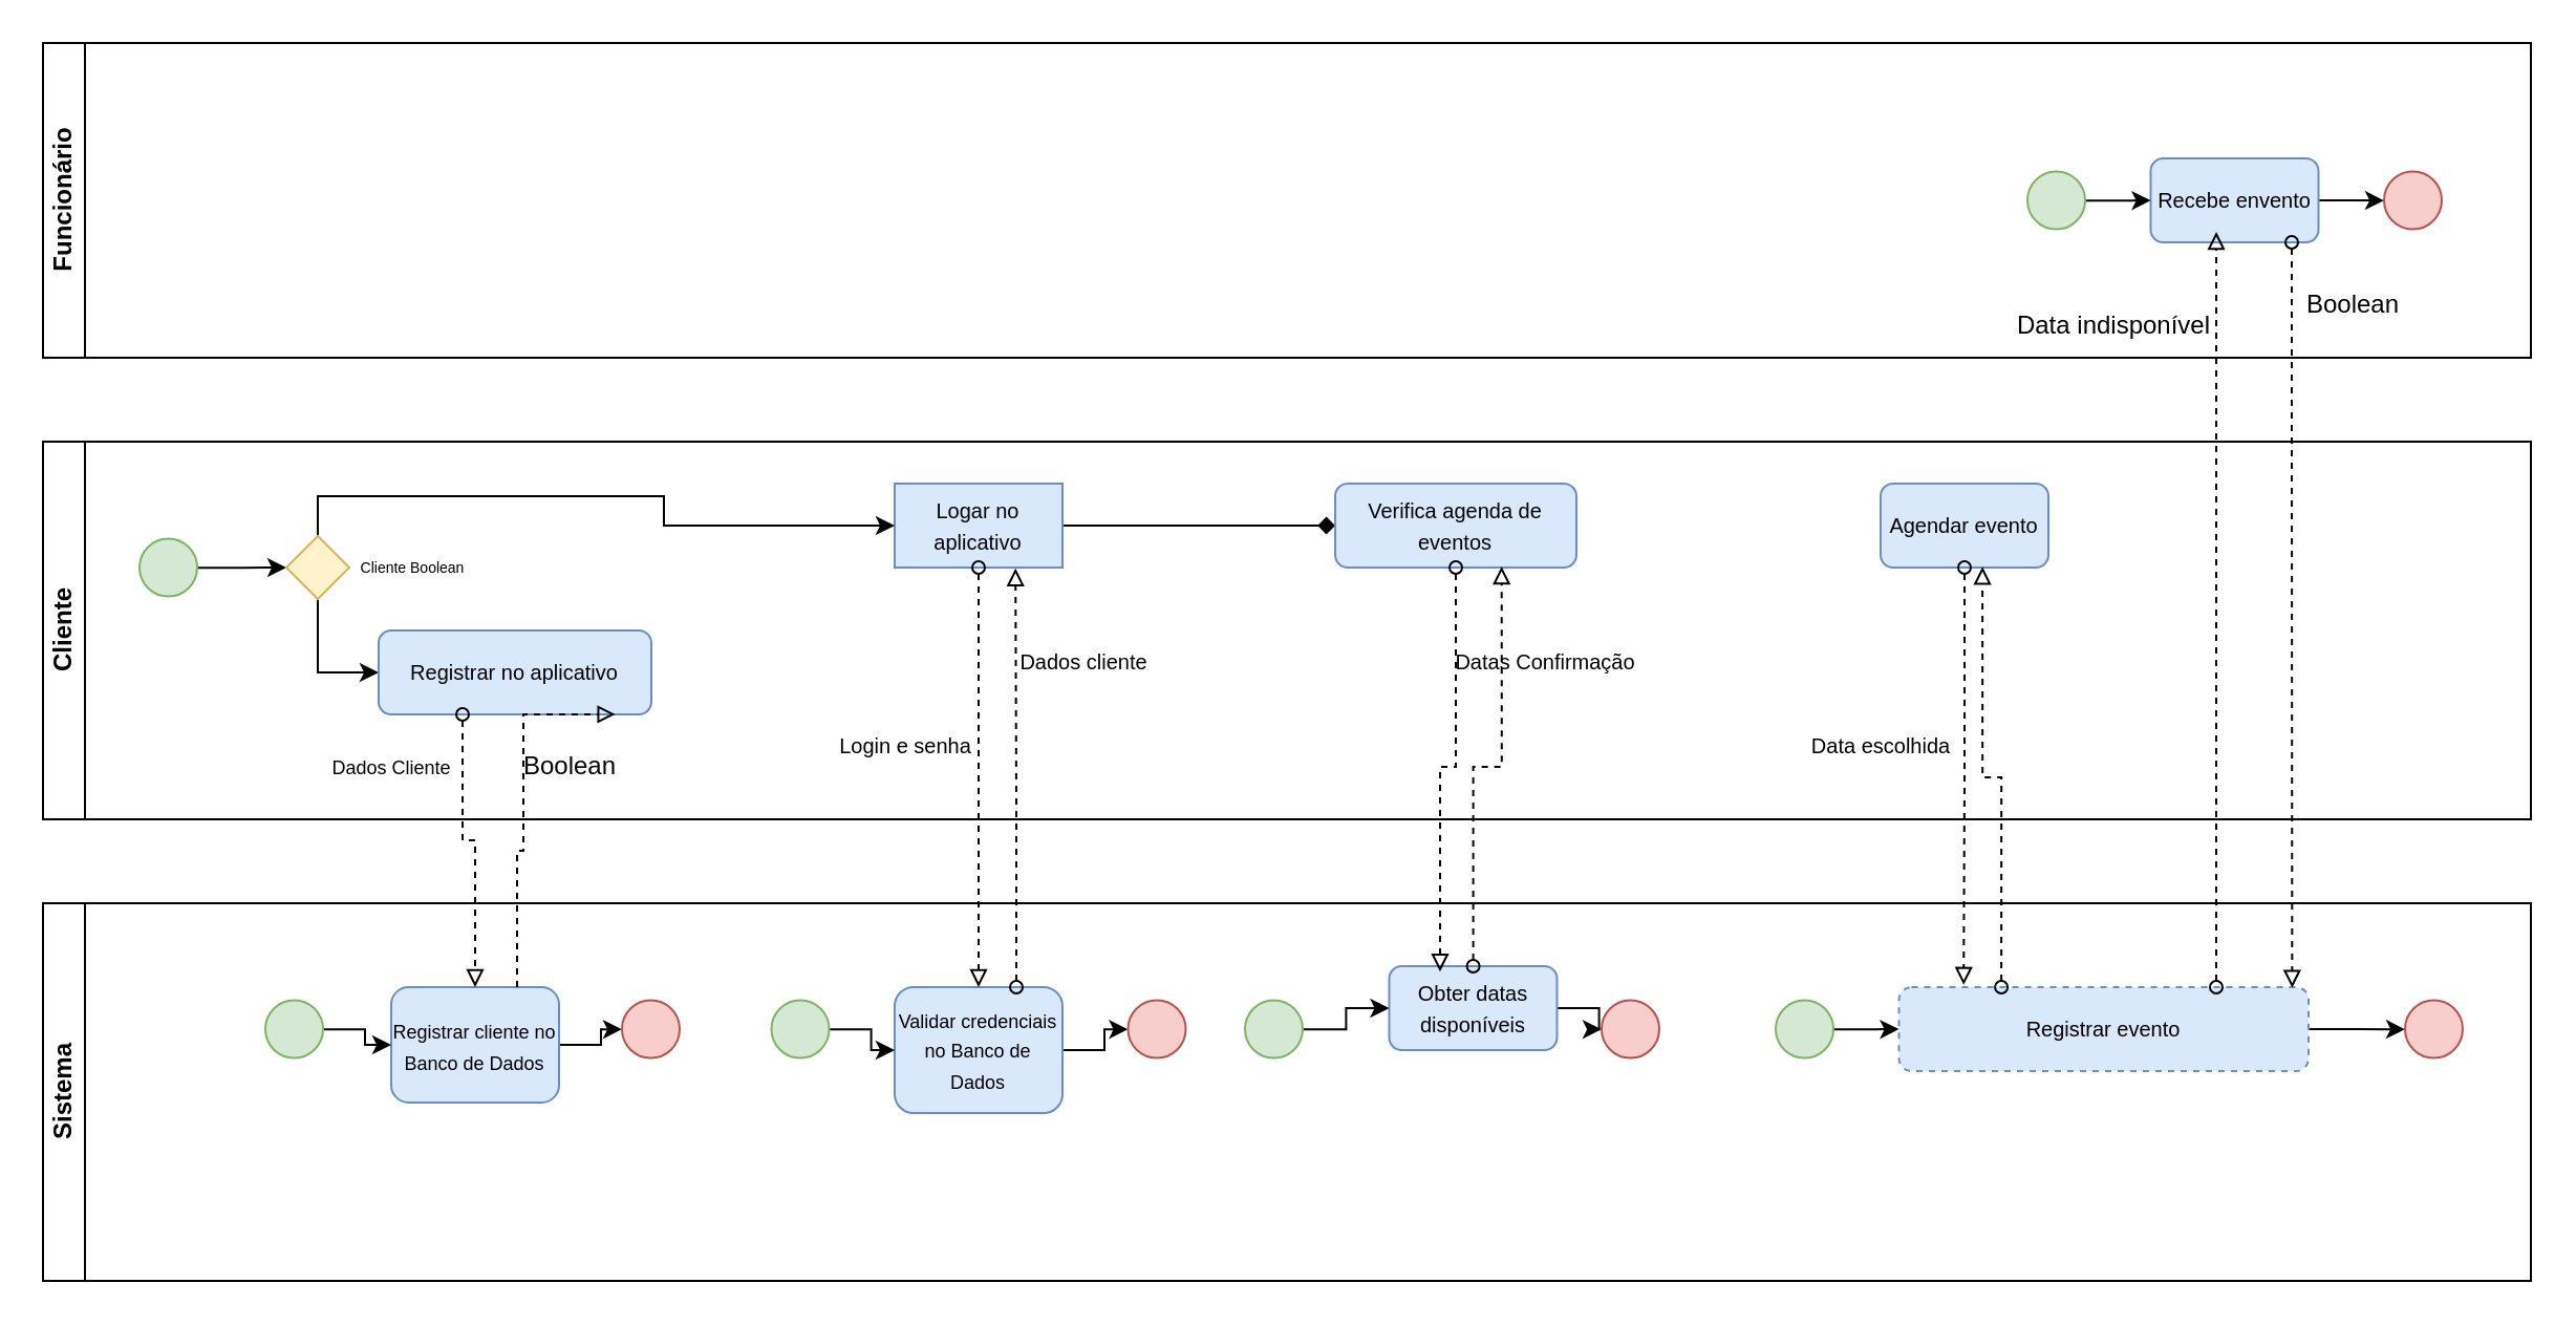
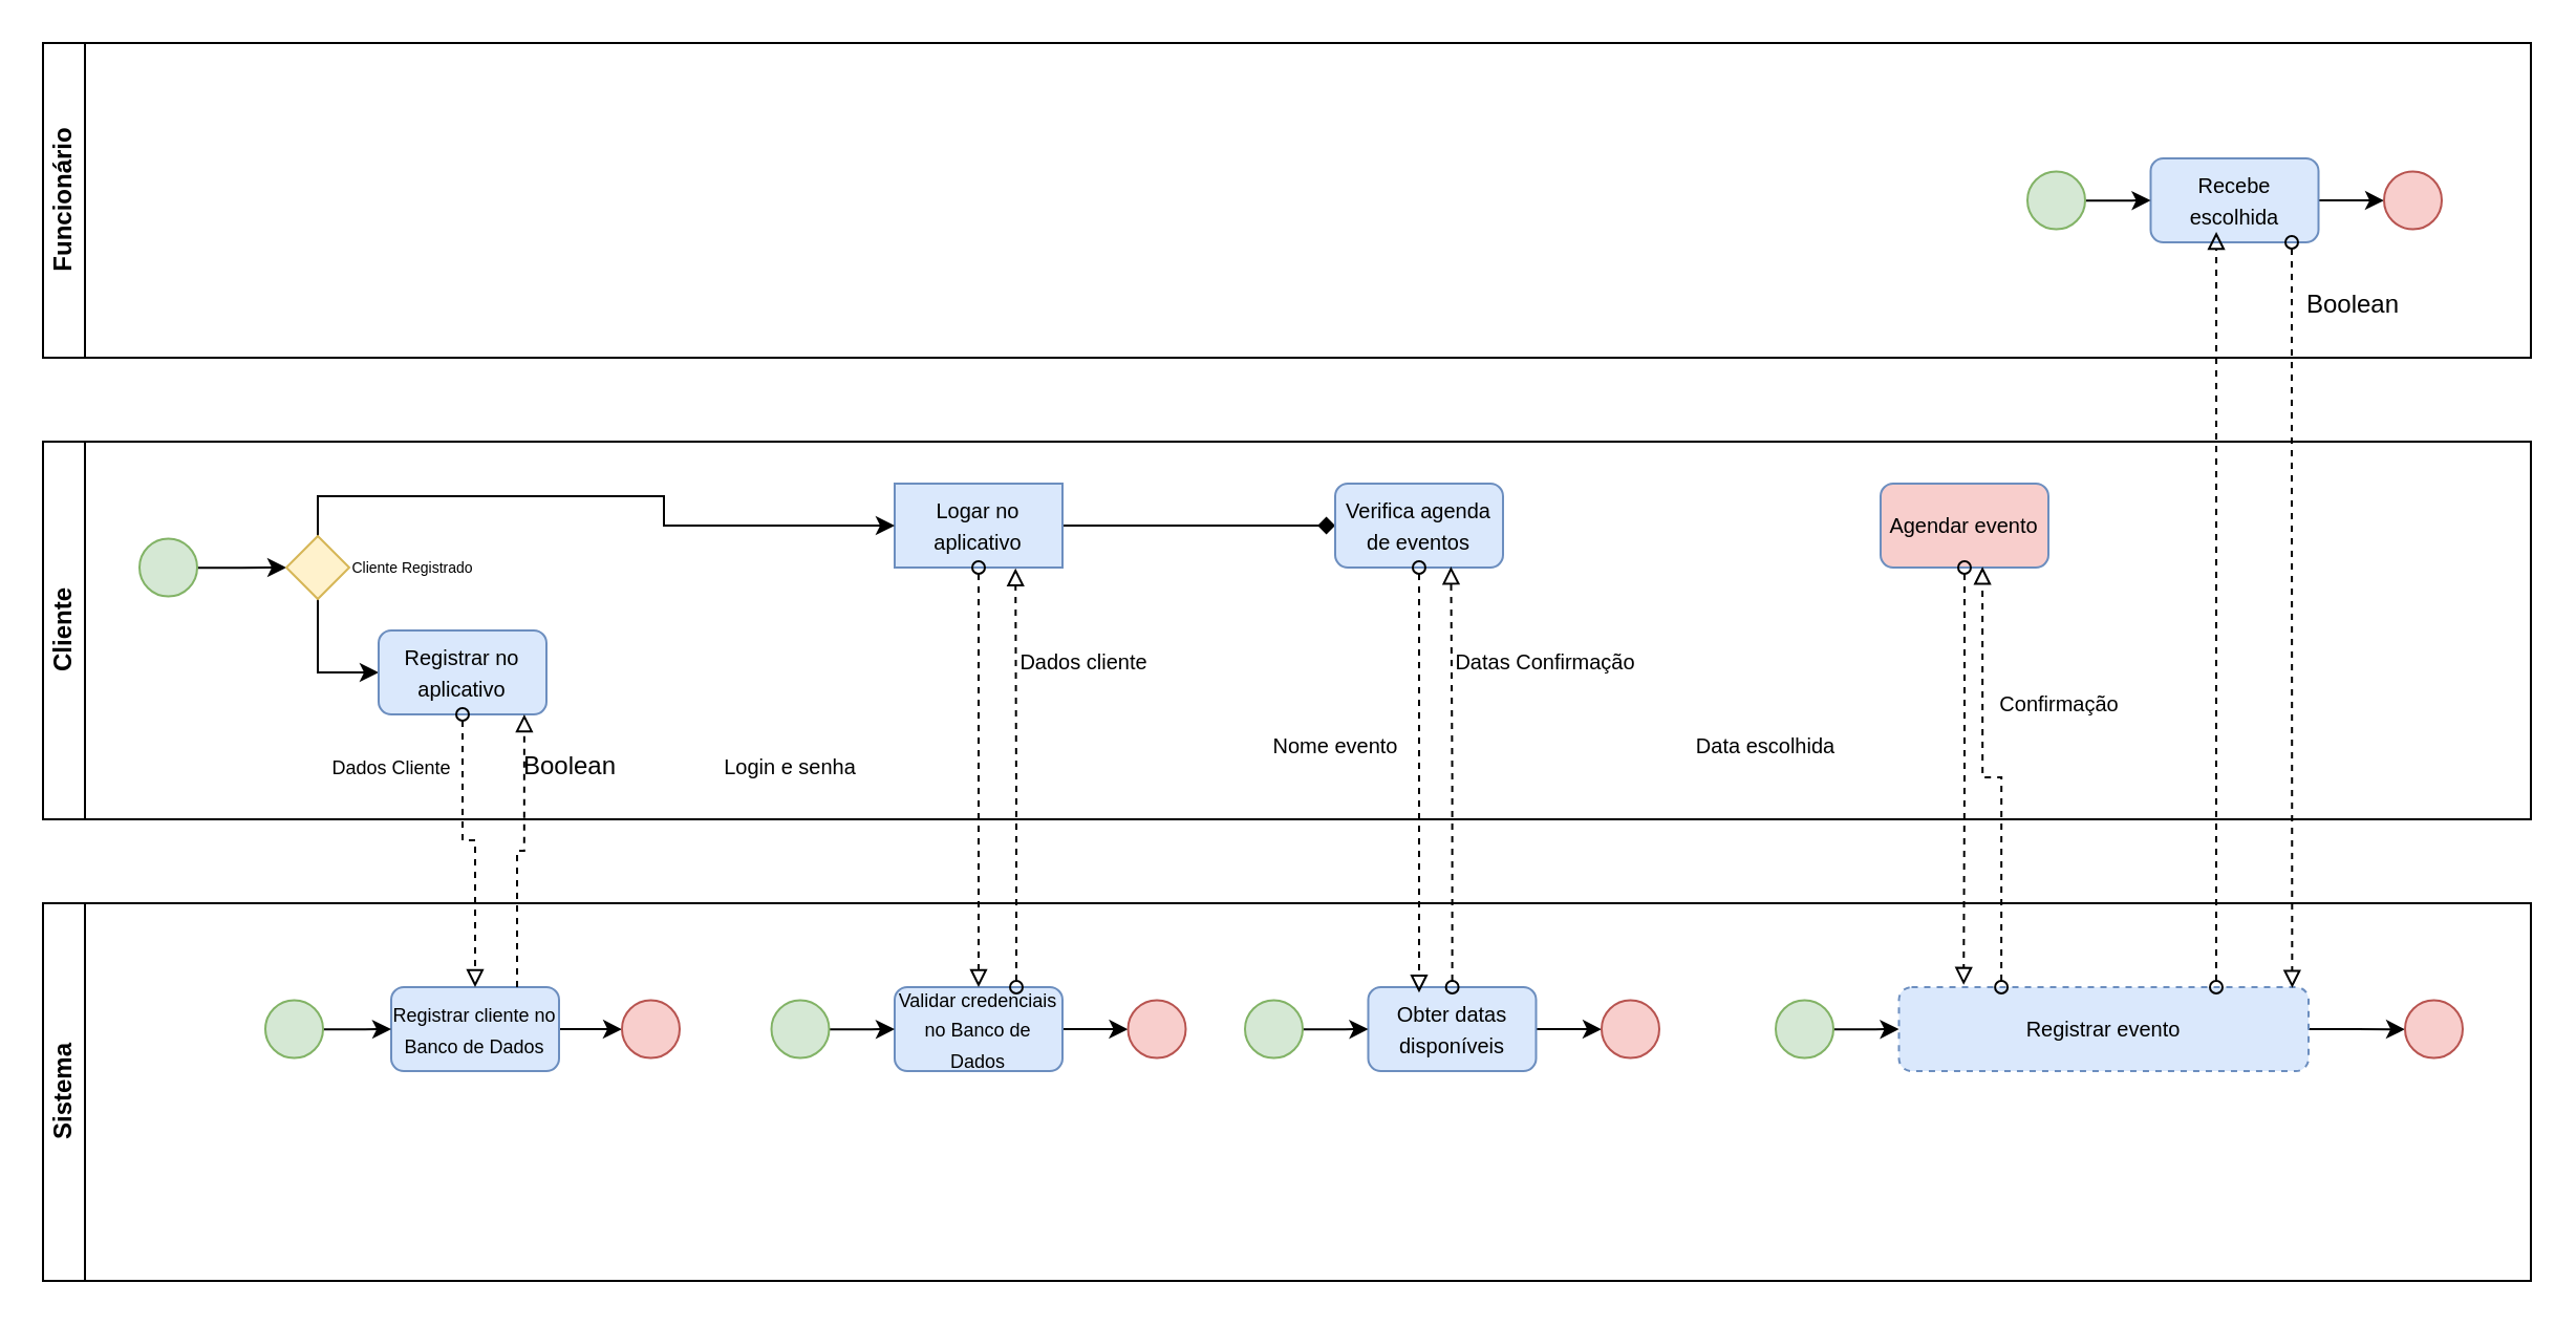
- <mxCell id="4" value="&lt;span style=&quot;font-size: 10px;&quot;&gt;Recebe envento&lt;/span&gt;" style="rounded=1;whiteSpace=wrap;html=1;fillColor=#dae8fc;strokeColor=#6c8ebf;" vertex="1" parent="2"><mxGeometry x="1004.75" y="55" width="80" height="40" as="geometry" /></mxCell>
+ <mxCell id="4" value="&lt;span style=&quot;font-size: 10px;&quot;&gt;Recebe escolhida&lt;/span&gt;" style="rounded=1;whiteSpace=wrap;html=1;fillColor=#dae8fc;strokeColor=#6c8ebf;" vertex="1" parent="2"><mxGeometry x="1004.75" y="55" width="80" height="40" as="geometry" /></mxCell>
- <mxCell id="9" value="Data indisponível" style="text;html=1;align=center;verticalAlign=middle;resizable=0;points=[];autosize=1;strokeColor=none;fillColor=none;" vertex="1" parent="2"><mxGeometry x="927" y="120" width="120" height="30" as="geometry" /></mxCell>
- <mxCell id="20" value="&lt;font style=&quot;font-size: 10px;&quot;&gt;Verifica agenda de eventos&lt;/font&gt;" style="rounded=1;whiteSpace=wrap;html=1;fillColor=#dae8fc;strokeColor=#6c8ebf;" vertex="1" parent="10"><mxGeometry x="616" y="20" width="115" height="40" as="geometry" /></mxCell>
+ <mxCell id="20" value="&lt;font style=&quot;font-size: 10px;&quot;&gt;Verifica agenda de eventos&lt;/font&gt;" style="rounded=1;whiteSpace=wrap;html=1;fillColor=#dae8fc;strokeColor=#6c8ebf;" vertex="1" parent="10"><mxGeometry x="616" y="20" width="80" height="40" as="geometry" /></mxCell>
- <mxCell id="21" value="&lt;font style=&quot;font-size: 10px;&quot;&gt;Agendar evento&lt;/font&gt;" style="rounded=1;whiteSpace=wrap;html=1;fillColor=#dae8fc;strokeColor=#6c8ebf;" vertex="1" parent="10"><mxGeometry x="876" y="20" width="80" height="40" as="geometry" /></mxCell>
+ <mxCell id="21" value="&lt;font style=&quot;font-size: 10px;&quot;&gt;Agendar evento&lt;/font&gt;" style="rounded=1;whiteSpace=wrap;html=1;fillColor=#f8cecc;strokeColor=#6c8ebf;" vertex="1" parent="10"><mxGeometry x="876" y="20" width="80" height="40" as="geometry" /></mxCell>
- <mxCell id="18" value="&lt;font style=&quot;font-size: 7px;&quot;&gt;Cliente Boolean&lt;/font&gt;" style="text;html=1;align=center;verticalAlign=middle;resizable=0;points=[];autosize=1;strokeColor=none;fillColor=none;" vertex="1" parent="10"><mxGeometry x="136" y="43.75" width="80" height="30" as="geometry" /></mxCell>
+ <mxCell id="18" value="&lt;font style=&quot;font-size: 7px;&quot;&gt;Cliente Registrado&lt;/font&gt;" style="text;html=1;align=center;verticalAlign=middle;resizable=0;points=[];autosize=1;strokeColor=none;fillColor=none;" vertex="1" parent="10"><mxGeometry x="136" y="43.75" width="80" height="30" as="geometry" /></mxCell>
- <mxCell id="19" value="&lt;span style=&quot;font-size: 10px;&quot;&gt;Registrar no aplicativo&lt;/span&gt;" style="rounded=1;whiteSpace=wrap;html=1;fillColor=#dae8fc;strokeColor=#6c8ebf;" vertex="1" parent="10"><mxGeometry x="160" y="90" width="130" height="40" as="geometry" /></mxCell>
+ <mxCell id="19" value="&lt;span style=&quot;font-size: 10px;&quot;&gt;Registrar no aplicativo&lt;/span&gt;" style="rounded=1;whiteSpace=wrap;html=1;fillColor=#dae8fc;strokeColor=#6c8ebf;" vertex="1" parent="10"><mxGeometry x="160" y="90" width="80" height="40" as="geometry" /></mxCell>
+ <mxCell id="27" value="&lt;font size=&quot;1&quot;&gt;Confirmação&lt;/font&gt;" style="text;html=1;align=center;verticalAlign=middle;resizable=0;points=[];autosize=1;strokeColor=none;fillColor=none;" vertex="1" parent="10"><mxGeometry x="921" y="110" width="80" height="30" as="geometry" /></mxCell>
- <mxCell id="22" value="&lt;font size=&quot;1&quot;&gt;Login e senha&lt;/font&gt;" style="text;html=1;align=center;verticalAlign=middle;resizable=0;points=[];autosize=1;strokeColor=none;fillColor=none;" vertex="1" parent="10"><mxGeometry x="366" y="130" width="90" height="30" as="geometry" /></mxCell>
+ <mxCell id="22" value="&lt;font size=&quot;1&quot;&gt;Login e senha&lt;/font&gt;" style="text;html=1;align=center;verticalAlign=middle;resizable=0;points=[];autosize=1;strokeColor=none;fillColor=none;" vertex="1" parent="10"><mxGeometry x="311" y="140" width="90" height="30" as="geometry" /></mxCell>
+ <mxCell id="25" value="&lt;font size=&quot;1&quot;&gt;Nome evento&lt;/font&gt;" style="text;html=1;align=center;verticalAlign=middle;resizable=0;points=[];autosize=1;strokeColor=none;fillColor=none;" vertex="1" parent="10"><mxGeometry x="576" y="130" width="80" height="30" as="geometry" /></mxCell>
- <mxCell id="26" value="&lt;font size=&quot;1&quot;&gt;Data escolhida&lt;/font&gt;" style="text;html=1;align=center;verticalAlign=middle;resizable=0;points=[];autosize=1;strokeColor=none;fillColor=none;" vertex="1" parent="10"><mxGeometry x="831" y="130" width="90" height="30" as="geometry" /></mxCell>
+ <mxCell id="26" value="&lt;font size=&quot;1&quot;&gt;Data escolhida&lt;/font&gt;" style="text;html=1;align=center;verticalAlign=middle;resizable=0;points=[];autosize=1;strokeColor=none;fillColor=none;" vertex="1" parent="10"><mxGeometry x="776" y="130" width="90" height="30" as="geometry" /></mxCell>
- <mxCell id="42" value="&lt;span style=&quot;font-size: 10px;&quot;&gt;Obter datas disponíveis&lt;/span&gt;" style="rounded=1;whiteSpace=wrap;html=1;fillColor=#dae8fc;strokeColor=#6c8ebf;" vertex="1" parent="30"><mxGeometry x="641.75" y="30" width="80" height="40" as="geometry" /></mxCell>
+ <mxCell id="42" value="&lt;span style=&quot;font-size: 10px;&quot;&gt;Obter datas disponíveis&lt;/span&gt;" style="rounded=1;whiteSpace=wrap;html=1;fillColor=#dae8fc;strokeColor=#6c8ebf;" vertex="1" parent="30"><mxGeometry x="631.75" y="40" width="80" height="40" as="geometry" /></mxCell>
- <mxCell id="32" value="&lt;font style=&quot;font-size: 9px;&quot;&gt;Registrar cliente no Banco de Dados&lt;/font&gt;" style="rounded=1;whiteSpace=wrap;html=1;fillColor=#dae8fc;strokeColor=#6c8ebf;" vertex="1" parent="30"><mxGeometry x="166" y="40" width="80" height="55" as="geometry" /></mxCell>
+ <mxCell id="32" value="&lt;font style=&quot;font-size: 9px;&quot;&gt;Registrar cliente no Banco de Dados&lt;/font&gt;" style="rounded=1;whiteSpace=wrap;html=1;fillColor=#dae8fc;strokeColor=#6c8ebf;" vertex="1" parent="30"><mxGeometry x="166" y="40" width="80" height="40" as="geometry" /></mxCell>
- <mxCell id="37" value="&lt;font style=&quot;font-size: 9px;&quot;&gt;Validar credenciais no Banco de Dados&lt;/font&gt;" style="rounded=1;whiteSpace=wrap;html=1;fillColor=#dae8fc;strokeColor=#6c8ebf;" vertex="1" parent="30"><mxGeometry x="406" y="40" width="80" height="60" as="geometry" /></mxCell>
+ <mxCell id="37" value="&lt;font style=&quot;font-size: 9px;&quot;&gt;Validar credenciais no Banco de Dados&lt;/font&gt;" style="rounded=1;whiteSpace=wrap;html=1;fillColor=#dae8fc;strokeColor=#6c8ebf;" vertex="1" parent="30"><mxGeometry x="406" y="40" width="80" height="40" as="geometry" /></mxCell>
